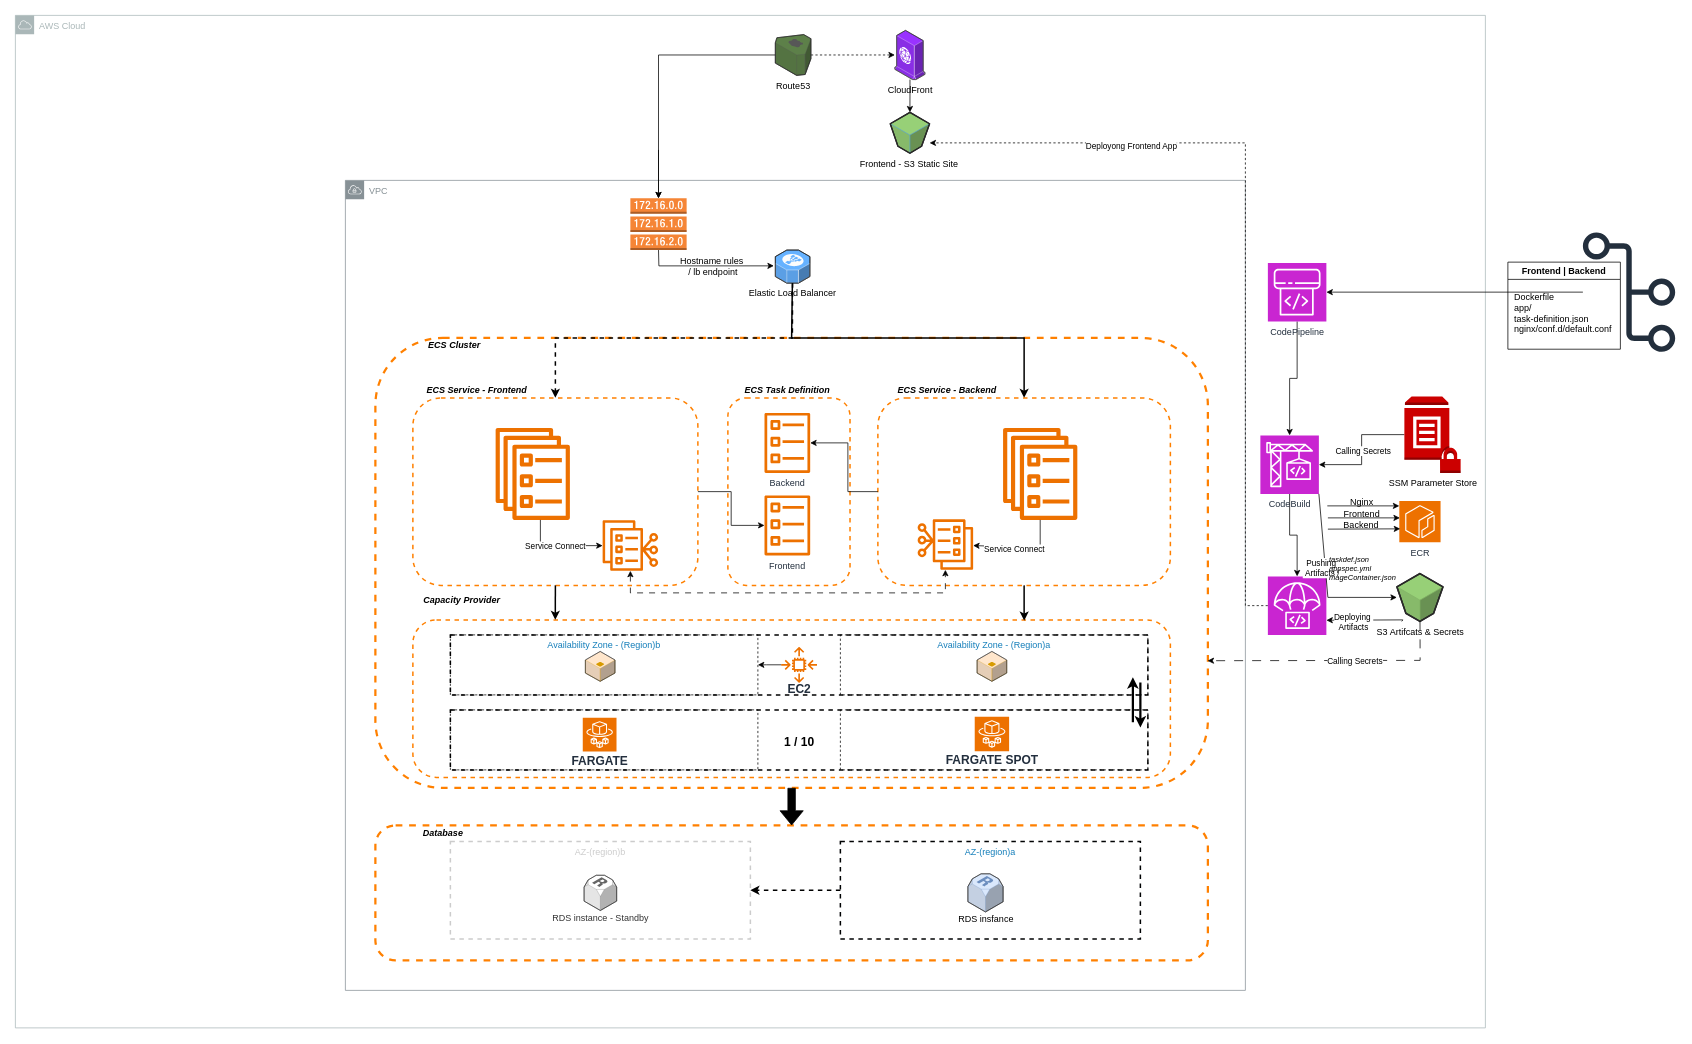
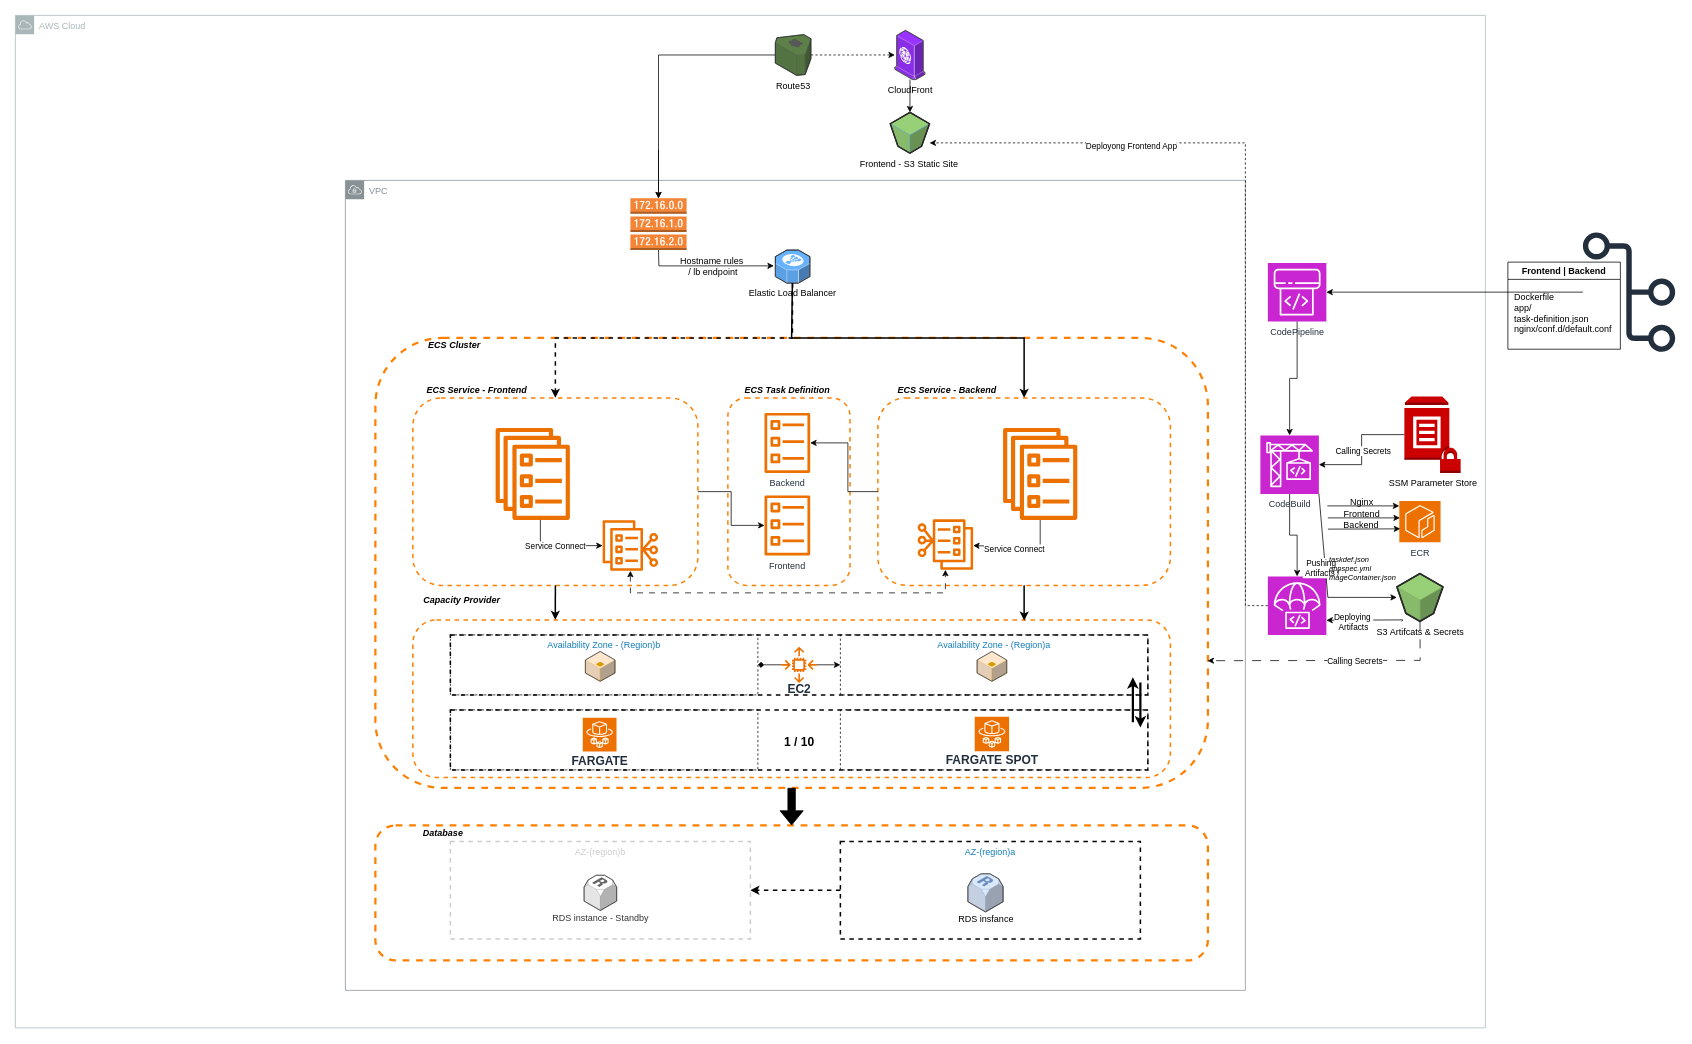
- <mxCell id="95" value="" style="edgeStyle=orthogonalEdgeStyle;rounded=0;orthogonalLoop=1;jettySize=auto;html=1;" parent="1" source="86" target="91" edge="1"><mxGeometry relative="1" as="geometry" /></mxCell>
+ <mxCell id="95" value="" style="edgeStyle=orthogonalEdgeStyle;rounded=0;orthogonalLoop=1;jettySize=auto;html=1;endArrow=diamond;" parent="1" source="86" target="91" edge="1"><mxGeometry relative="1" as="geometry" /></mxCell>
+ <mxCell id="94" value="" style="edgeStyle=orthogonalEdgeStyle;rounded=0;orthogonalLoop=1;jettySize=auto;html=1;" parent="1" source="86" target="7" edge="1"><mxGeometry relative="1" as="geometry" /></mxCell>
